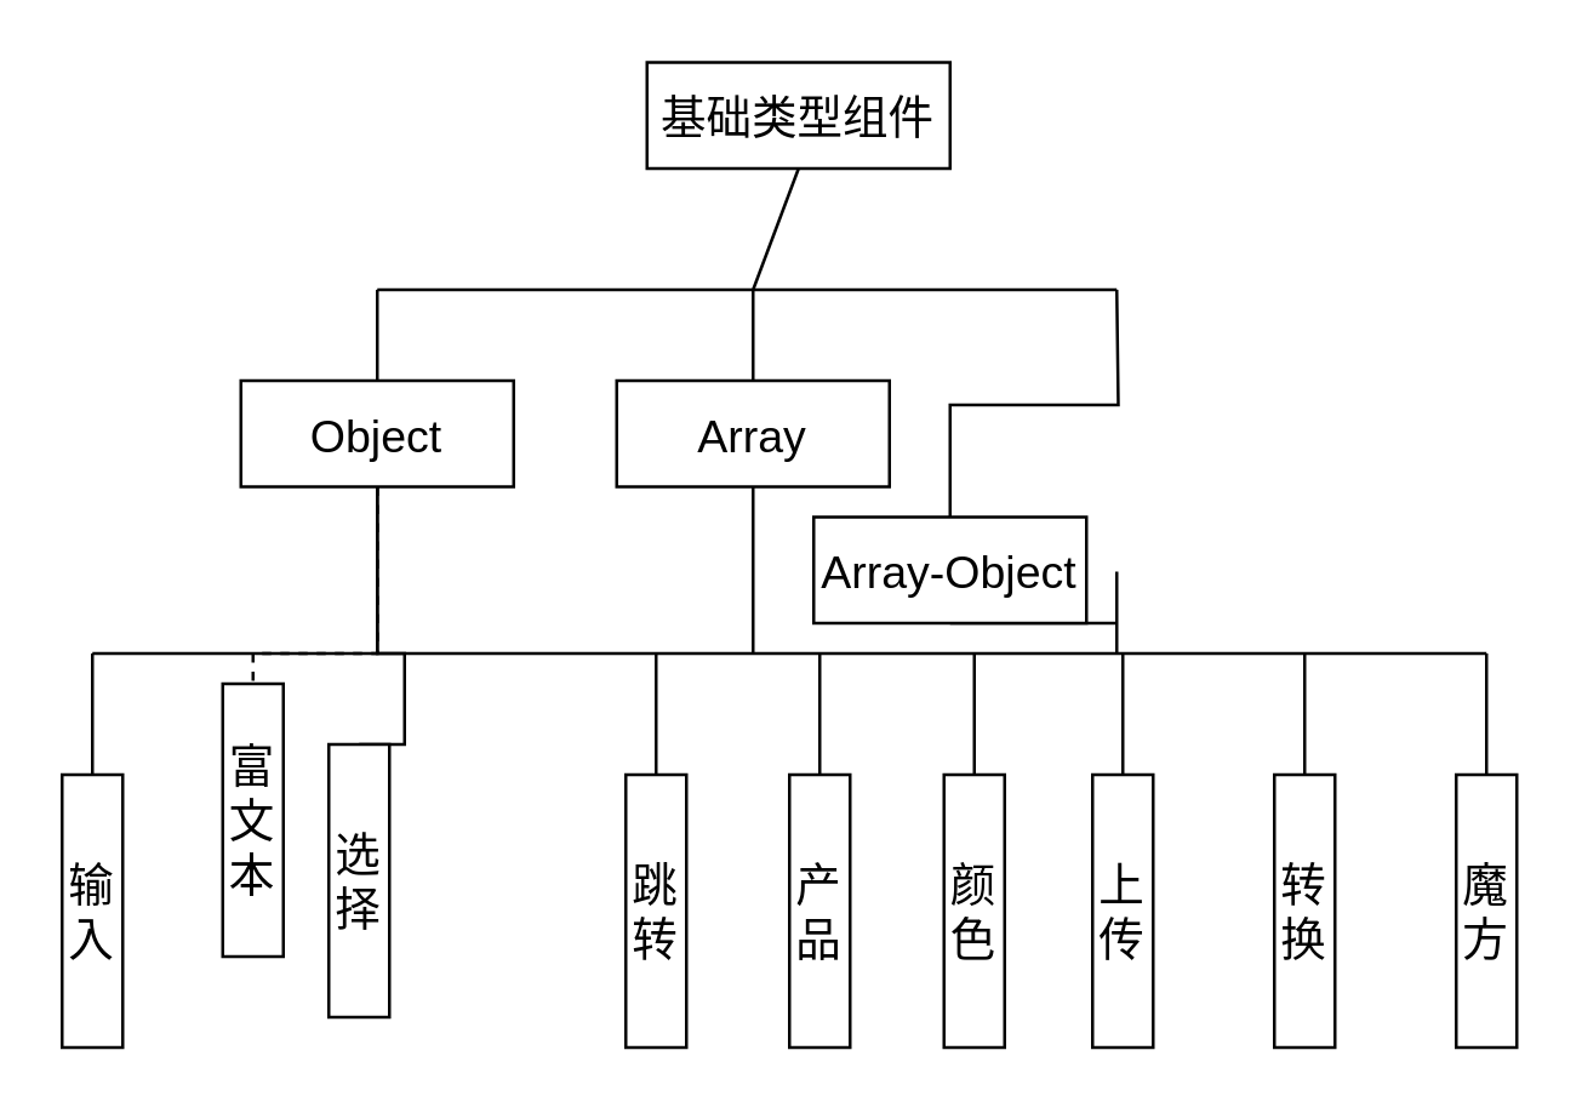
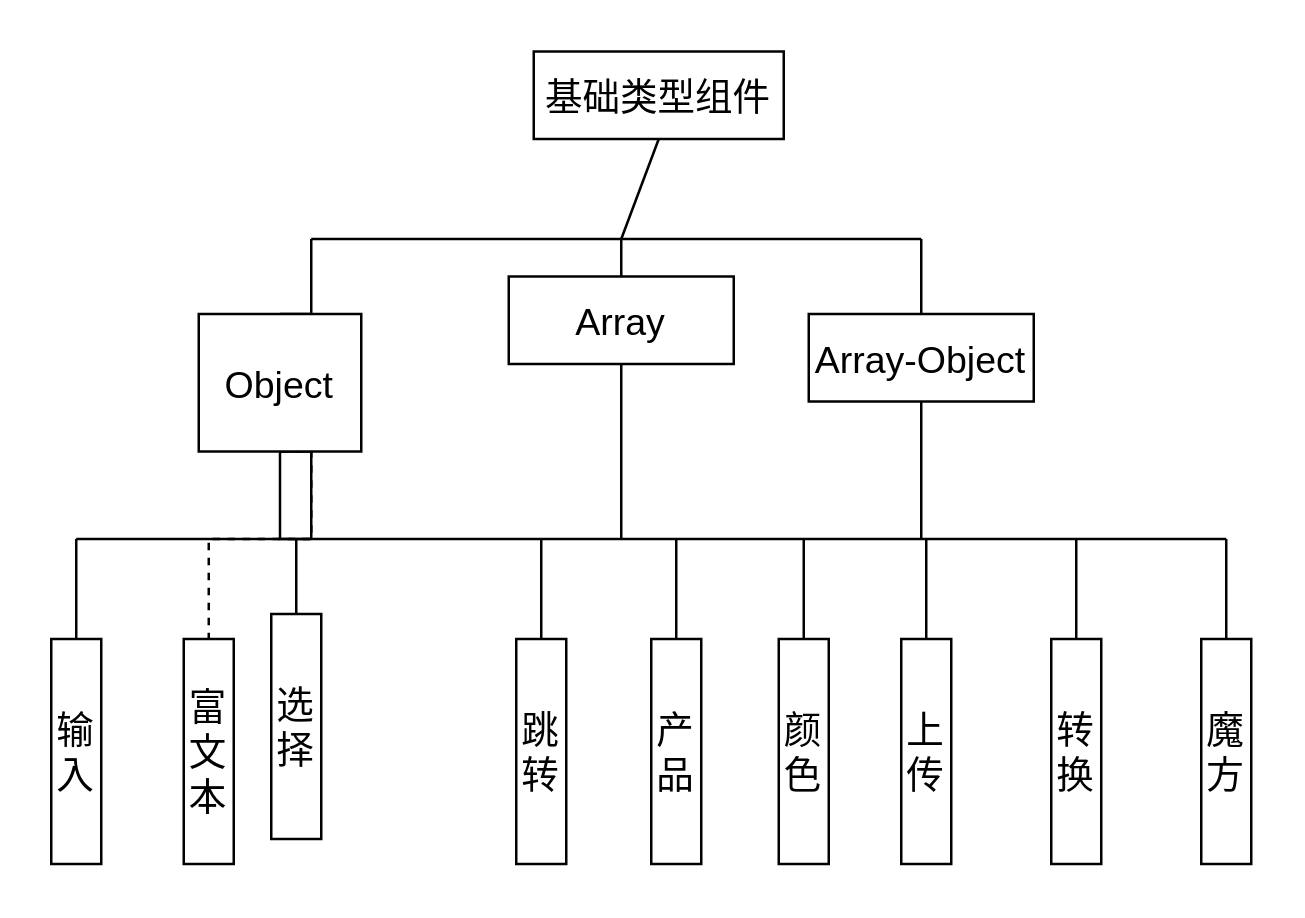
- <mxCell id="7" value="Object" style="rounded=0;whiteSpace=wrap;html=1;fontSize=15;" vertex="1" parent="1"><mxGeometry x="79" y="125" width="90" height="35" as="geometry" /></mxCell>
+ <mxCell id="7" value="Object" style="rounded=0;whiteSpace=wrap;html=1;fontSize=15;" vertex="1" parent="1"><mxGeometry x="79" y="125" width="65" height="55" as="geometry" /></mxCell>
- <mxCell id="10" value="Array" style="rounded=0;whiteSpace=wrap;html=1;fontSize=15;" vertex="1" parent="1"><mxGeometry x="203" y="125" width="90" height="35" as="geometry" /></mxCell>
+ <mxCell id="10" value="Array" style="rounded=0;whiteSpace=wrap;html=1;fontSize=15;" vertex="1" parent="1"><mxGeometry x="203" y="110" width="90" height="35" as="geometry" /></mxCell>
- <mxCell id="13" value="Array-Object" style="rounded=0;whiteSpace=wrap;html=1;fontSize=15;" vertex="1" parent="1"><mxGeometry x="268" y="170" width="90" height="35" as="geometry" /></mxCell>
+ <mxCell id="13" value="Array-Object" style="rounded=0;whiteSpace=wrap;html=1;fontSize=15;" vertex="1" parent="1"><mxGeometry x="323" y="125" width="90" height="35" as="geometry" /></mxCell>
- <mxCell id="32" value="富文本" style="rounded=0;whiteSpace=wrap;html=1;fontSize=15;" vertex="1" parent="1"><mxGeometry x="73" y="225" width="20" height="90" as="geometry" /></mxCell>
+ <mxCell id="32" value="富文本" style="rounded=0;whiteSpace=wrap;html=1;fontSize=15;" vertex="1" parent="1"><mxGeometry x="73" y="255" width="20" height="90" as="geometry" /></mxCell>
